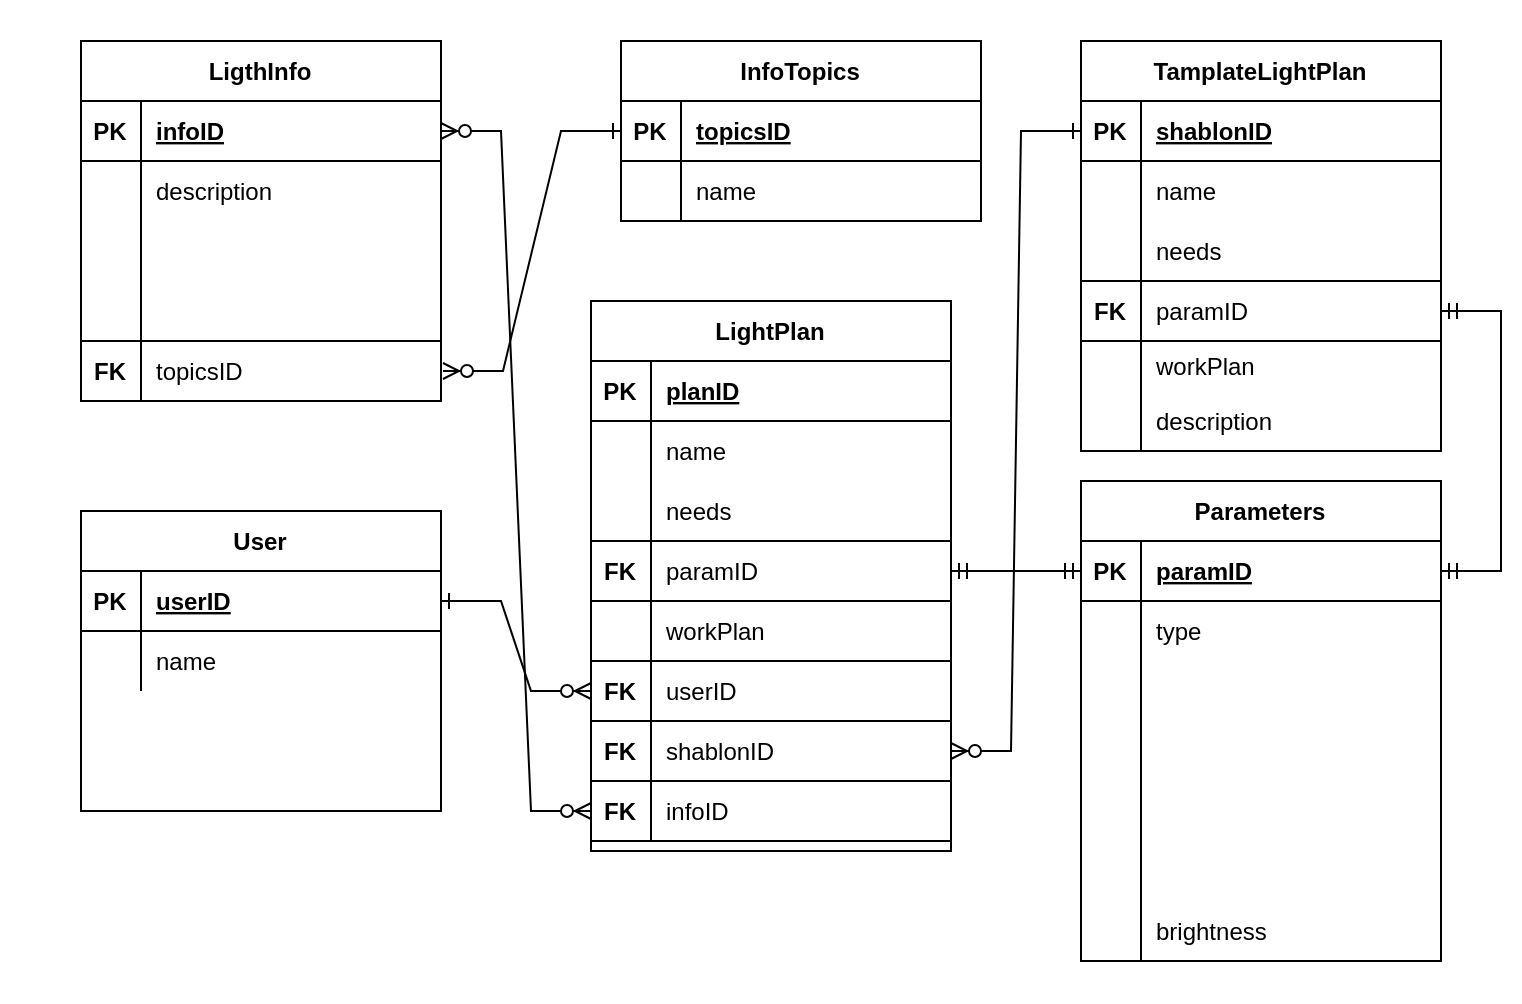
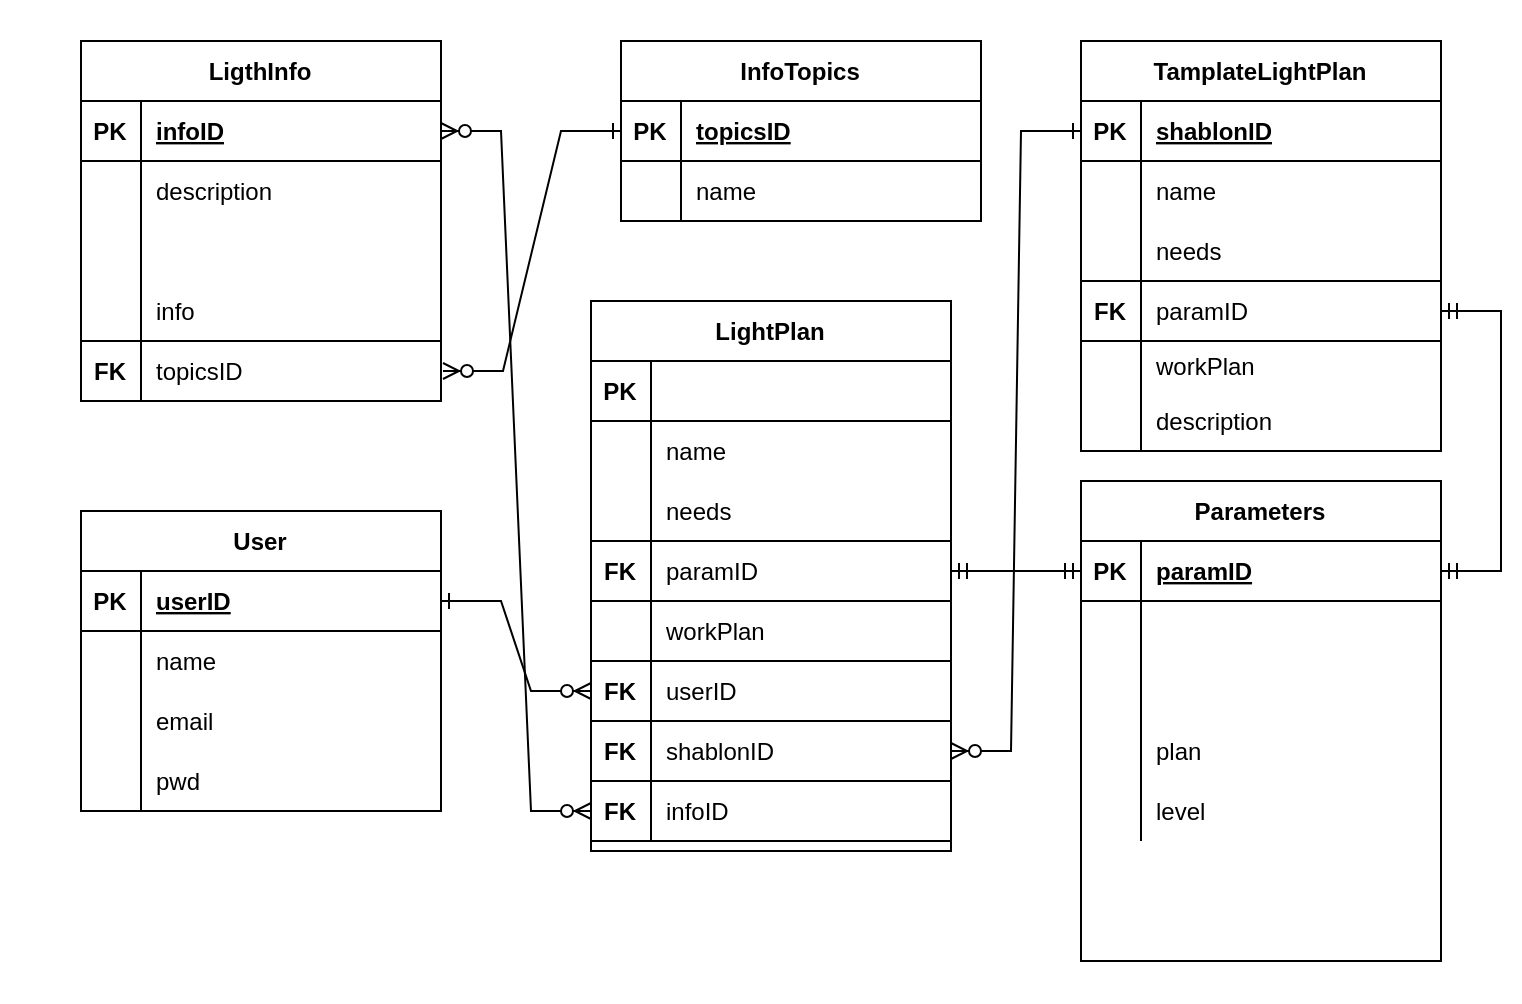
+ <mxCell id="77" value="info" style="shape=partialRectangle;connectable=0;fillColor=none;top=0;left=0;bottom=0;right=0;align=left;spacingLeft=6;overflow=hidden;" parent="75" vertex="1"><mxGeometry x="30" width="150" height="30" as="geometry"><mxRectangle width="150" height="30" as="alternateBounds" /></mxGeometry></mxCell>
- <mxCell id="18" value="planID" style="shape=partialRectangle;connectable=0;fillColor=none;top=0;left=0;bottom=0;right=0;align=left;spacingLeft=6;fontStyle=5;overflow=hidden;" parent="16" vertex="1"><mxGeometry x="30" width="150" height="30" as="geometry"><mxRectangle width="150" height="30" as="alternateBounds" /></mxGeometry></mxCell>
- <mxCell id="91" value="type" style="shape=partialRectangle;connectable=0;fillColor=none;top=0;left=0;bottom=0;right=0;align=left;spacingLeft=6;overflow=hidden;" vertex="1" parent="89"><mxGeometry x="30" width="150" height="30" as="geometry"><mxRectangle width="150" height="30" as="alternateBounds" /></mxGeometry></mxCell>
+ <mxCell id="11" value="email" style="shape=partialRectangle;connectable=0;fillColor=none;top=0;left=0;bottom=0;right=0;align=left;spacingLeft=6;overflow=hidden;" parent="9" vertex="1"><mxGeometry x="30" width="150" height="30" as="geometry"><mxRectangle width="150" height="30" as="alternateBounds" /></mxGeometry></mxCell>
+ <mxCell id="96" value="plan" style="shape=partialRectangle;connectable=0;fillColor=none;top=0;left=0;bottom=0;right=0;align=left;spacingLeft=6;overflow=hidden;" vertex="1" parent="94"><mxGeometry x="30" width="150" height="30" as="geometry"><mxRectangle width="150" height="30" as="alternateBounds" /></mxGeometry></mxCell>
+ <mxCell id="14" value="pwd" style="shape=partialRectangle;connectable=0;fillColor=none;top=0;left=0;bottom=0;right=0;align=left;spacingLeft=6;overflow=hidden;" parent="12" vertex="1"><mxGeometry x="30" width="150" height="30" as="geometry"><mxRectangle width="150" height="30" as="alternateBounds" /></mxGeometry></mxCell>
+ <mxCell id="99" value="level" style="shape=partialRectangle;connectable=0;fillColor=none;top=0;left=0;bottom=0;right=0;align=left;spacingLeft=6;overflow=hidden;" vertex="1" parent="97"><mxGeometry x="30" width="150" height="30" as="geometry"><mxRectangle width="150" height="30" as="alternateBounds" /></mxGeometry></mxCell>
- <mxCell id="104" value="brightness" style="shape=partialRectangle;connectable=0;fillColor=none;top=0;left=0;bottom=0;right=0;align=left;spacingLeft=6;overflow=hidden;" vertex="1" parent="102"><mxGeometry x="30" width="150" height="30" as="geometry"><mxRectangle width="150" height="30" as="alternateBounds" /></mxGeometry></mxCell>
